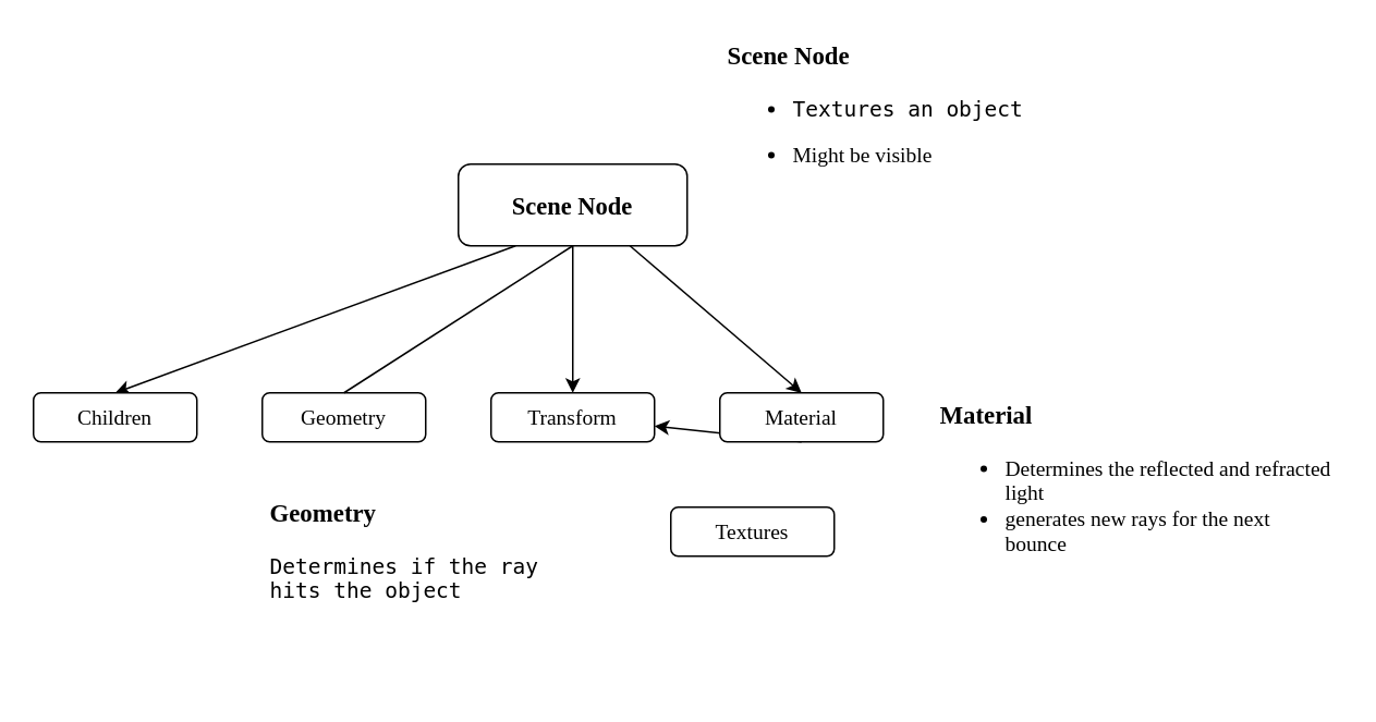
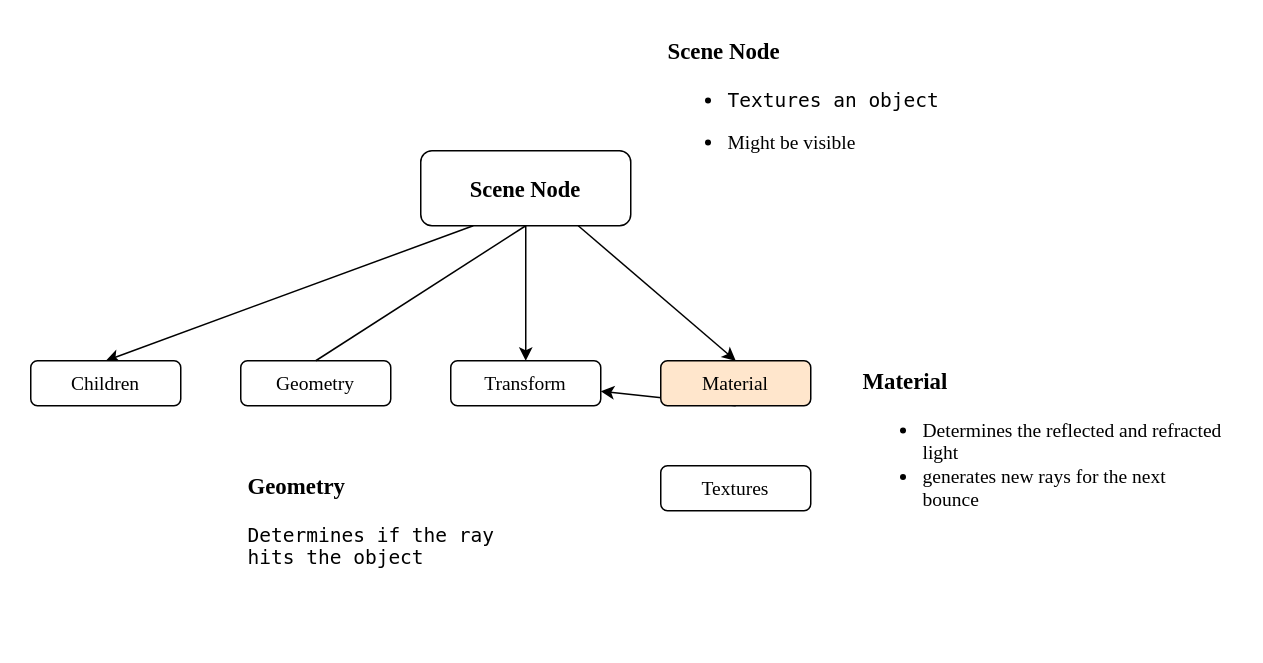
- <mxCell id="8" value="Material" style="rounded=1;whiteSpace=wrap;html=1;fontSize=13;fontStyle=0;fontFamily=Verdana;" vertex="1" parent="1"><mxGeometry x="440" y="240" width="100" height="30" as="geometry" /></mxCell>
+ <mxCell id="8" value="Material" style="rounded=1;whiteSpace=wrap;html=1;fontSize=13;fontStyle=0;fontFamily=Verdana;fillColor=#ffe6cc;" vertex="1" parent="1"><mxGeometry x="440" y="240" width="100" height="30" as="geometry" /></mxCell>
- <mxCell id="9" value="Textures" style="rounded=1;whiteSpace=wrap;html=1;fontSize=13;fontStyle=0;fontFamily=Verdana;" vertex="1" parent="1"><mxGeometry x="410" y="310" width="100" height="30" as="geometry" /></mxCell>
+ <mxCell id="9" value="Textures" style="rounded=1;whiteSpace=wrap;html=1;fontSize=13;fontStyle=0;fontFamily=Verdana;" vertex="1" parent="1"><mxGeometry x="440" y="310" width="100" height="30" as="geometry" /></mxCell>
- <mxCell id="12" value="&lt;div&gt;&lt;h3&gt;Geometry&lt;/h3&gt;&lt;/div&gt;&lt;pre style=&quot;line-height: 120%&quot;&gt;Determines if the ray &lt;br&gt;hits the object&lt;br&gt;&lt;/pre&gt;" style="text;html=1;strokeColor=none;fillColor=none;spacing=5;spacingTop=-20;whiteSpace=wrap;overflow=hidden;rounded=0;fontFamily=Verdana;fontSize=13;" vertex="1" parent="1"><mxGeometry x="160" y="300" width="230" height="120" as="geometry" /></mxCell>
+ <mxCell id="12" value="&lt;div&gt;&lt;h3&gt;Geometry&lt;/h3&gt;&lt;/div&gt;&lt;pre style=&quot;line-height: 120%&quot;&gt;Determines if the ray &lt;br&gt;hits the object&lt;br&gt;&lt;/pre&gt;" style="text;html=1;strokeColor=none;fillColor=none;spacing=5;spacingTop=-20;whiteSpace=wrap;overflow=hidden;rounded=0;fontFamily=Verdana;fontSize=13;" vertex="1" parent="1"><mxGeometry x="160" y="310" width="230" height="120" as="geometry" /></mxCell>
